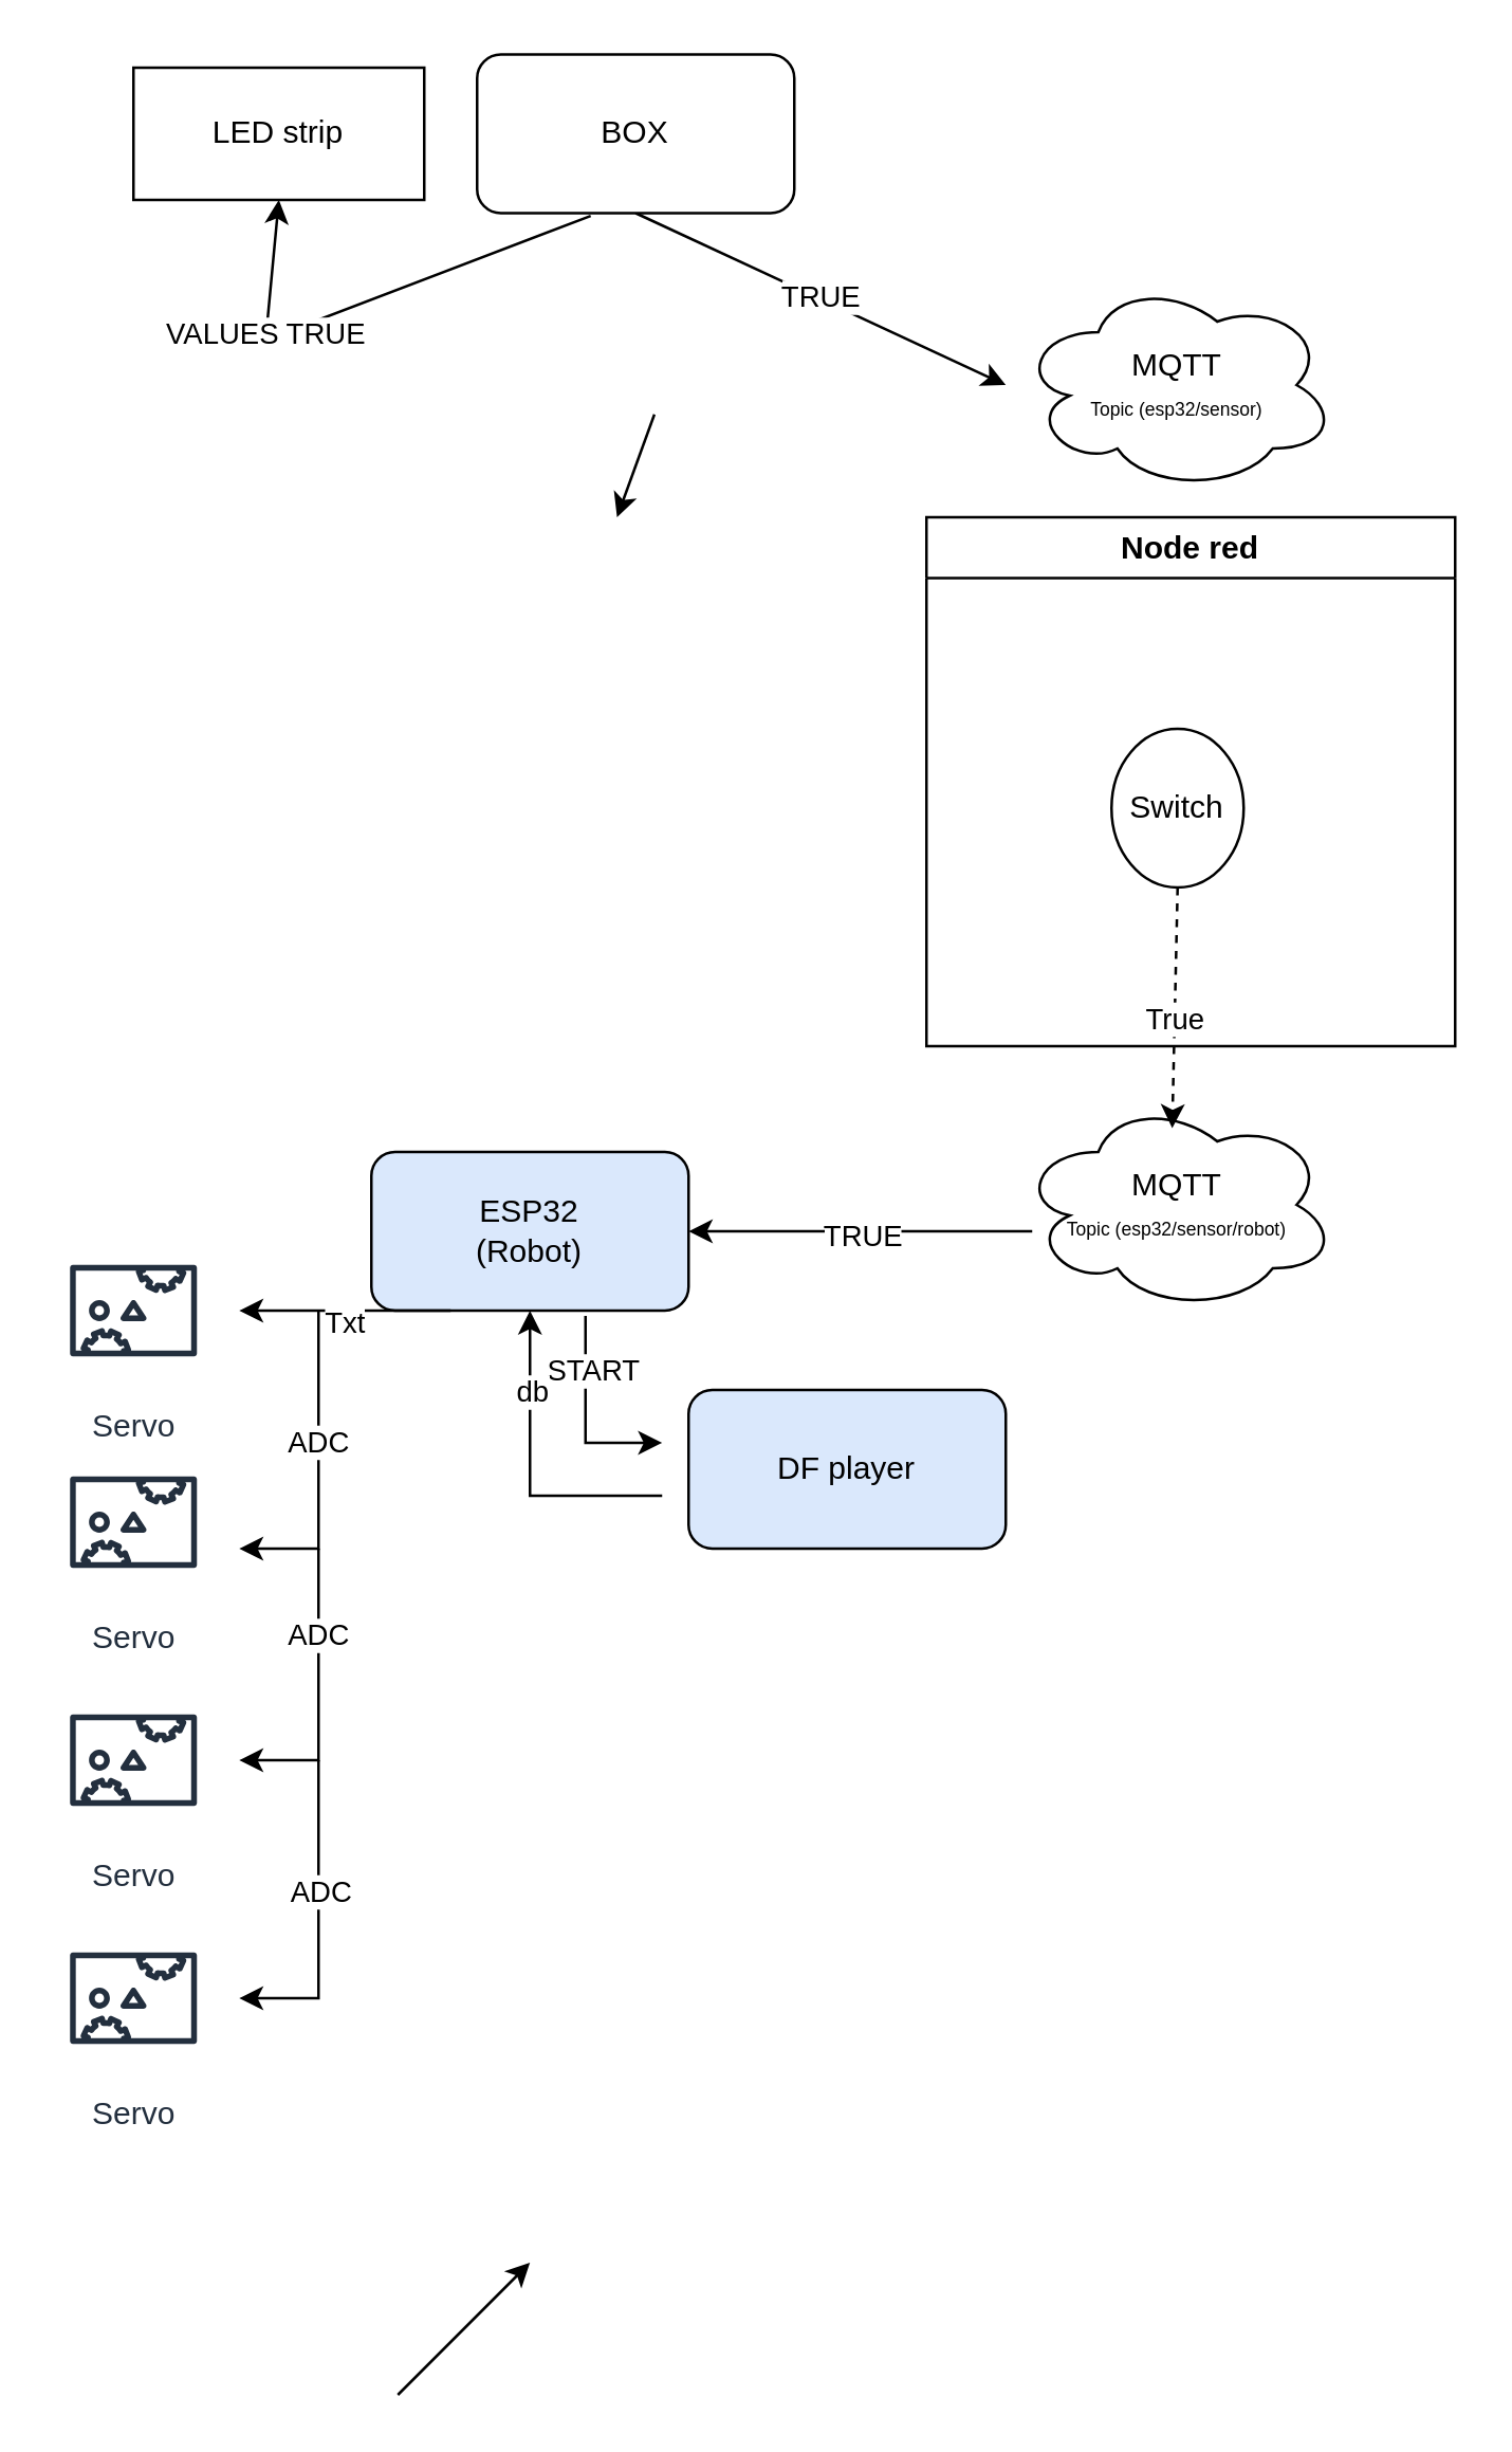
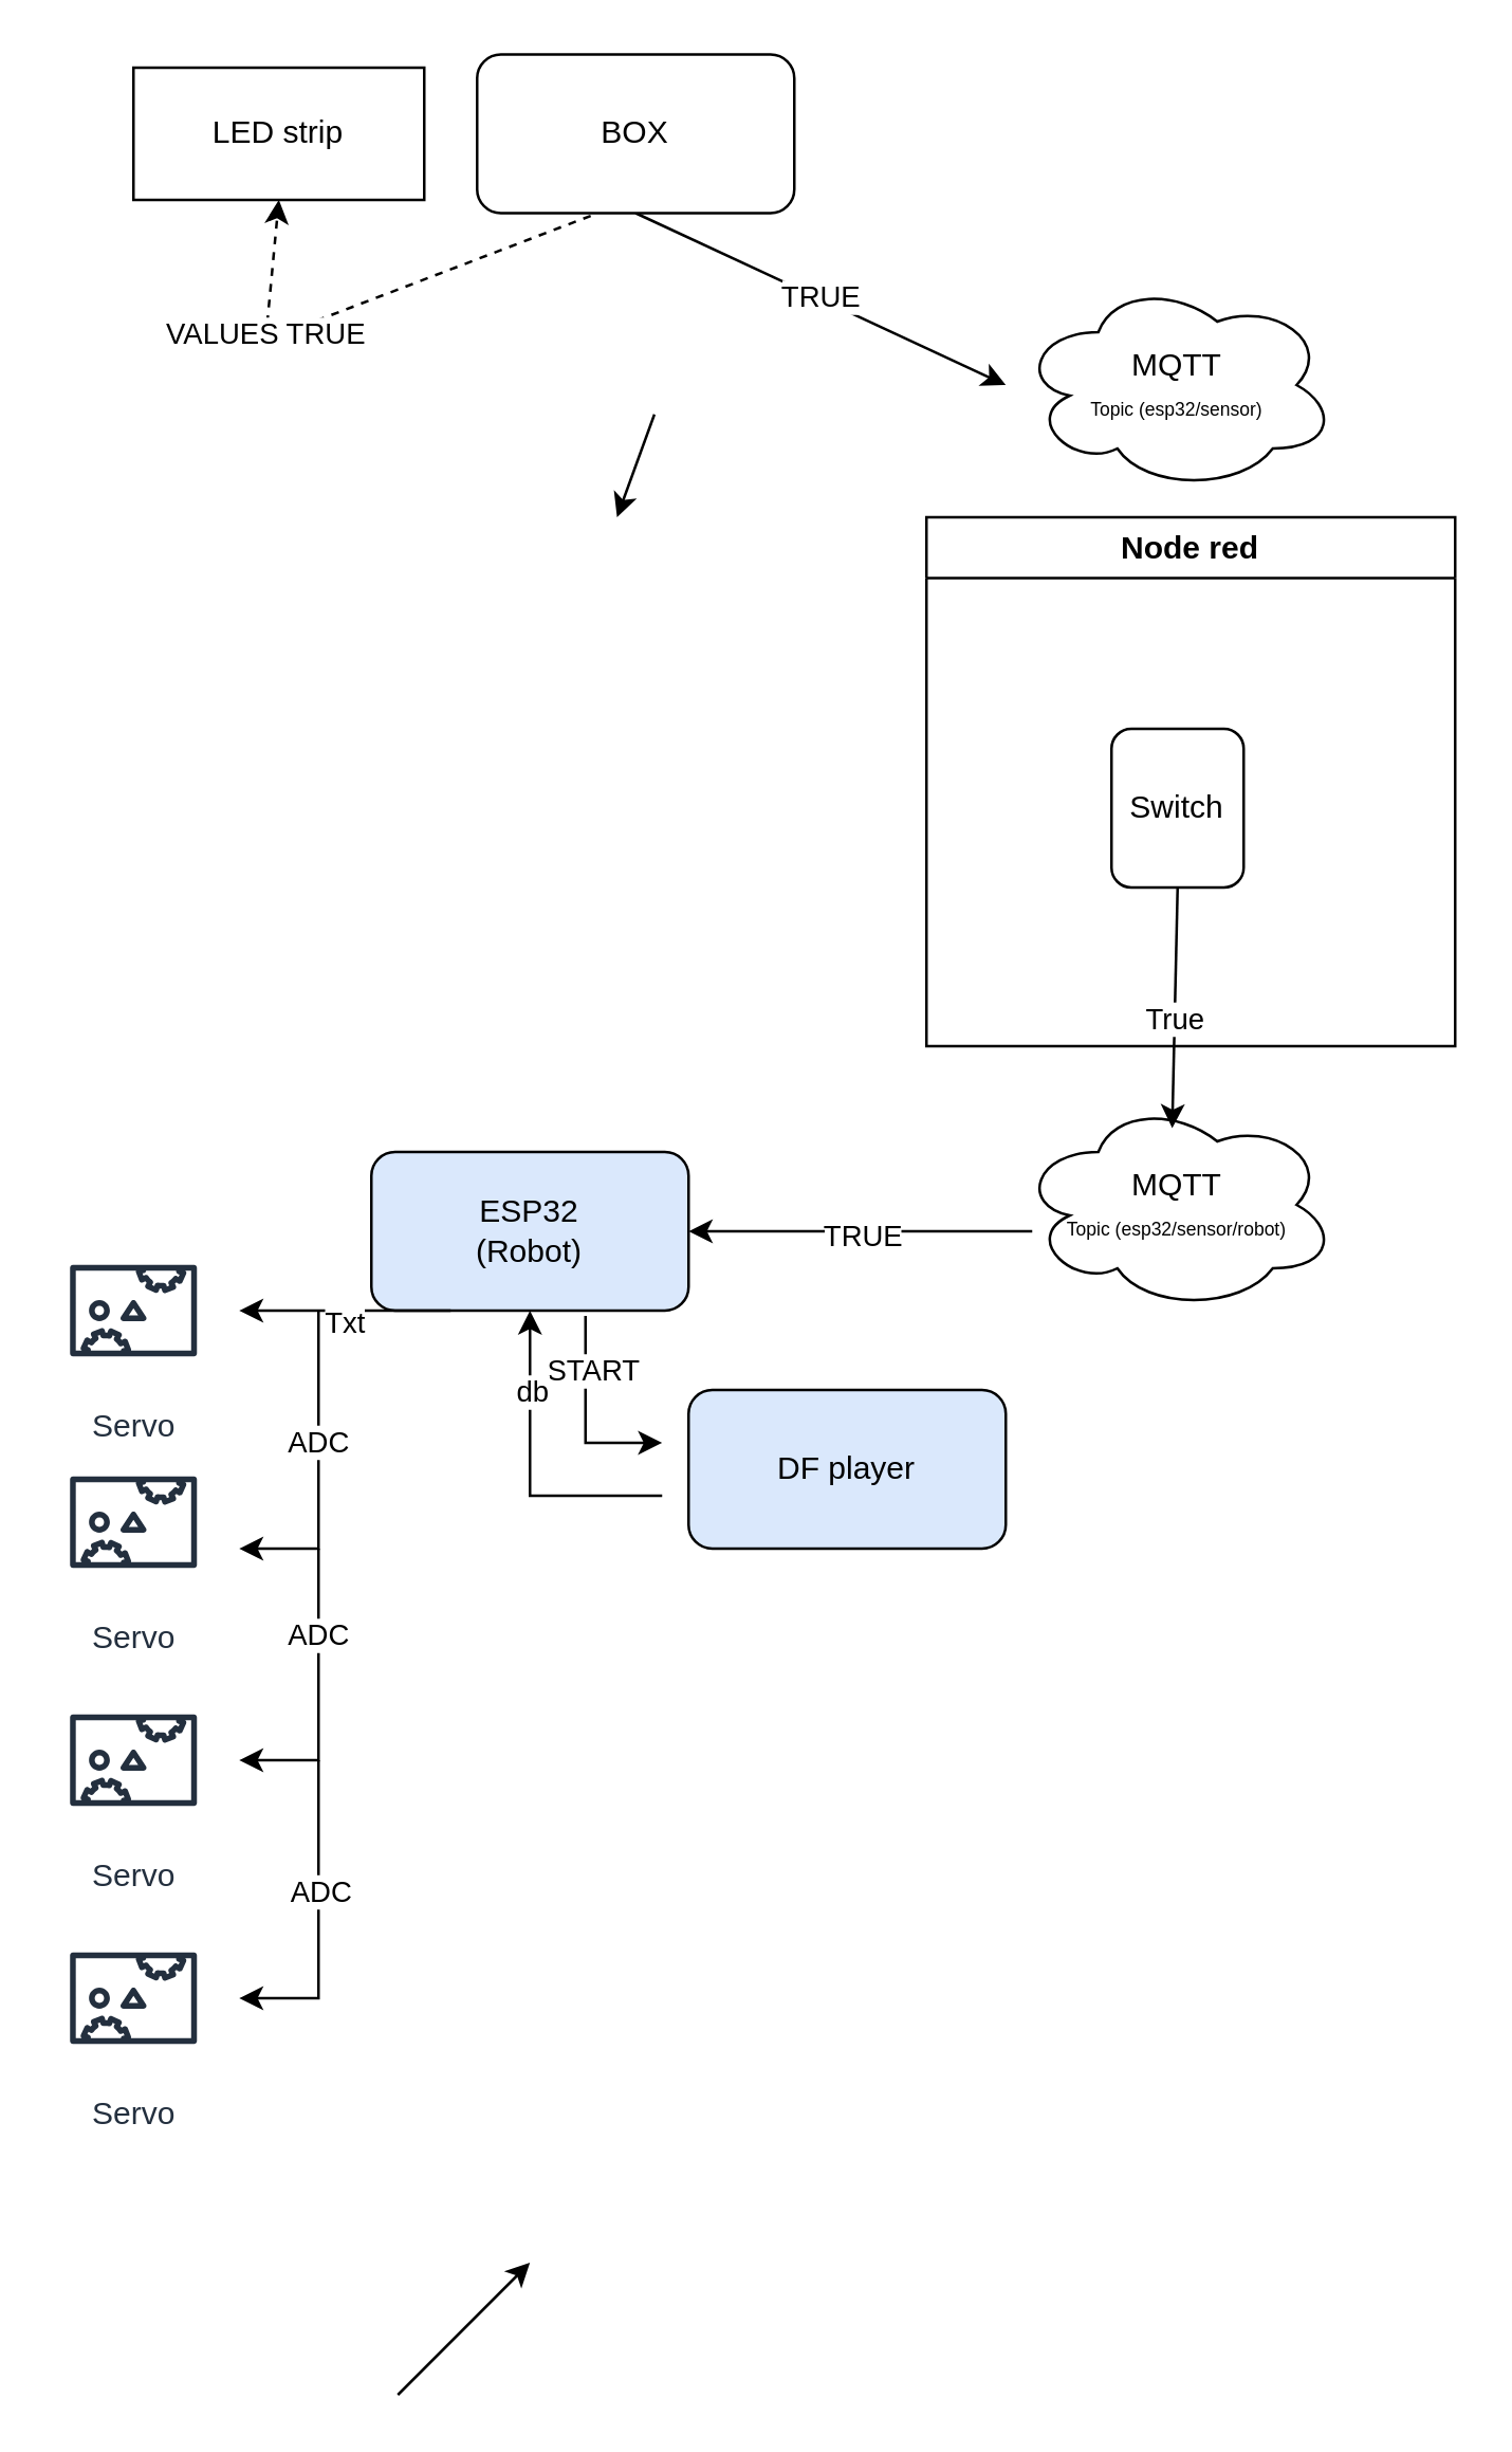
- <mxCell id="30" value="" style="endArrow=classic;html=1;rounded=0;entryX=0.5;entryY=1;entryDx=0;entryDy=0;exitX=0.358;exitY=1.017;exitDx=0;exitDy=0;exitPerimeter=0;" edge="1" parent="1" source="33" target="29"><mxGeometry width="50" height="50" relative="1" as="geometry"><mxPoint x="180" y="128" as="sourcePoint" /><mxPoint x="160" y="105" as="targetPoint" /><Array as="points"><mxPoint x="100" y="128" /></Array></mxGeometry></mxCell>
+ <mxCell id="30" value="" style="endArrow=classic;html=1;rounded=0;entryX=0.5;entryY=1;entryDx=0;entryDy=0;exitX=0.358;exitY=1.017;exitDx=0;exitDy=0;exitPerimeter=0;dashed=1;" edge="1" parent="1" source="33" target="29"><mxGeometry width="50" height="50" relative="1" as="geometry"><mxPoint x="180" y="128" as="sourcePoint" /><mxPoint x="160" y="105" as="targetPoint" /><Array as="points"><mxPoint x="100" y="128" /></Array></mxGeometry></mxCell>
- <mxCell id="12" value="Switch" style="ellipse;whiteSpace=wrap;html=1;" vertex="1" parent="11"><mxGeometry x="70" y="80" width="50" height="60" as="geometry" /></mxCell>
+ <mxCell id="12" value="Switch" style="rounded=1;whiteSpace=wrap;html=1;" vertex="1" parent="11"><mxGeometry x="70" y="80" width="50" height="60" as="geometry" /></mxCell>
- <mxCell id="5" value="" style="endArrow=classic;html=1;rounded=0;exitX=0.5;exitY=1;exitDx=0;exitDy=0;entryX=0.483;entryY=0.138;entryDx=0;entryDy=0;entryPerimeter=0;dashed=1;" edge="1" parent="1" source="12" target="4"><mxGeometry width="50" height="50" relative="1" as="geometry"><mxPoint x="430" y="385" as="sourcePoint" /><mxPoint x="480" y="335" as="targetPoint" /></mxGeometry></mxCell>
+ <mxCell id="5" value="" style="endArrow=classic;html=1;rounded=0;exitX=0.5;exitY=1;exitDx=0;exitDy=0;entryX=0.483;entryY=0.138;entryDx=0;entryDy=0;entryPerimeter=0;" edge="1" parent="1" source="12" target="4"><mxGeometry width="50" height="50" relative="1" as="geometry"><mxPoint x="430" y="385" as="sourcePoint" /><mxPoint x="480" y="335" as="targetPoint" /></mxGeometry></mxCell>
